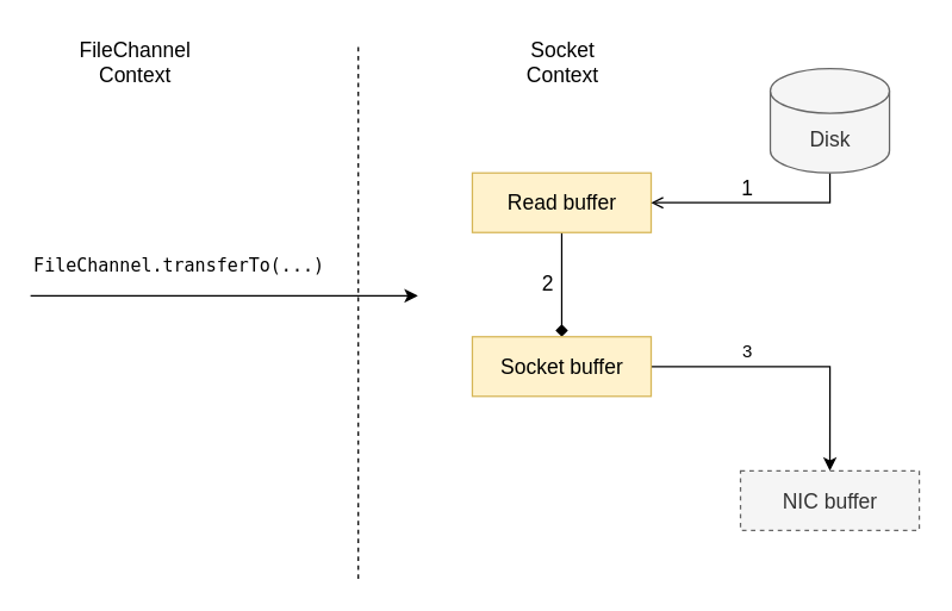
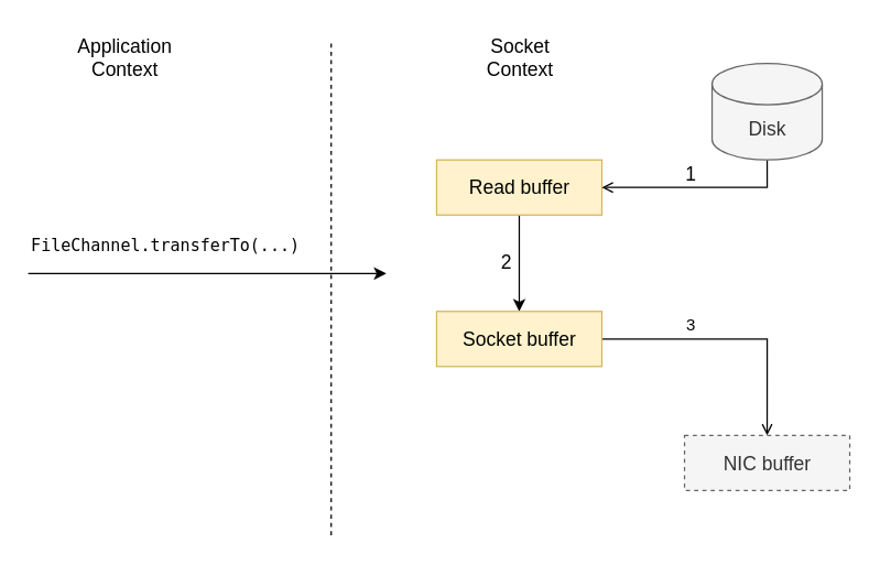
- <mxCell id="3" value="&lt;font style=&quot;font-size: 14px&quot;&gt;FileChannel &lt;br&gt;Context&lt;/font&gt;" style="text;html=1;align=center;verticalAlign=middle;resizable=0;points=[];autosize=1;" vertex="1" parent="1"><mxGeometry x="50" y="25.5" width="80" height="30" as="geometry" /></mxCell>
+ <mxCell id="3" value="&lt;font style=&quot;font-size: 14px&quot;&gt;Application &lt;br&gt;Context&lt;/font&gt;" style="text;html=1;align=center;verticalAlign=middle;resizable=0;points=[];autosize=1;" vertex="1" parent="1"><mxGeometry x="50" y="25.5" width="80" height="30" as="geometry" /></mxCell>
- <mxCell id="5" style="edgeStyle=orthogonalEdgeStyle;rounded=0;orthogonalLoop=1;jettySize=auto;html=1;exitX=0.5;exitY=1;exitDx=0;exitDy=0;entryX=0.5;entryY=0;entryDx=0;entryDy=0;fontSize=12;endArrow=diamond;" edge="1" parent="1" source="7" target="10"><mxGeometry relative="1" as="geometry" /></mxCell>
+ <mxCell id="5" style="edgeStyle=orthogonalEdgeStyle;rounded=0;orthogonalLoop=1;jettySize=auto;html=1;exitX=0.5;exitY=1;exitDx=0;exitDy=0;entryX=0.5;entryY=0;entryDx=0;entryDy=0;fontSize=12;" edge="1" parent="1" source="7" target="10"><mxGeometry relative="1" as="geometry" /></mxCell>
- <mxCell id="8" style="edgeStyle=orthogonalEdgeStyle;rounded=0;orthogonalLoop=1;jettySize=auto;html=1;exitX=1;exitY=0.5;exitDx=0;exitDy=0;entryX=0.5;entryY=0;entryDx=0;entryDy=0;fontSize=12;" edge="1" parent="1" source="10" target="14"><mxGeometry relative="1" as="geometry" /></mxCell>
+ <mxCell id="8" style="edgeStyle=orthogonalEdgeStyle;rounded=0;orthogonalLoop=1;jettySize=auto;html=1;exitX=1;exitY=0.5;exitDx=0;exitDy=0;entryX=0.5;entryY=0;entryDx=0;entryDy=0;fontSize=12;endArrow=open;" edge="1" parent="1" source="10" target="14"><mxGeometry relative="1" as="geometry" /></mxCell>
